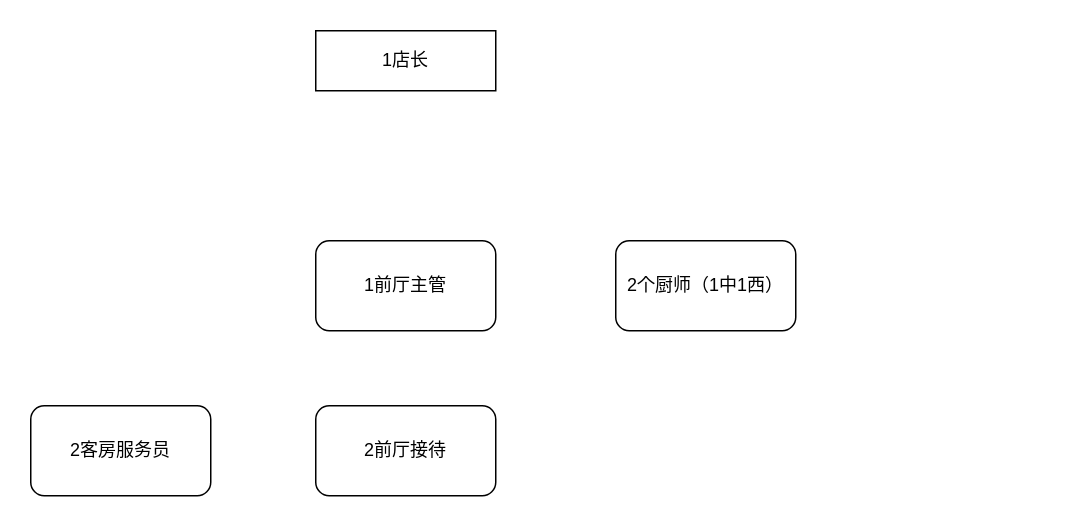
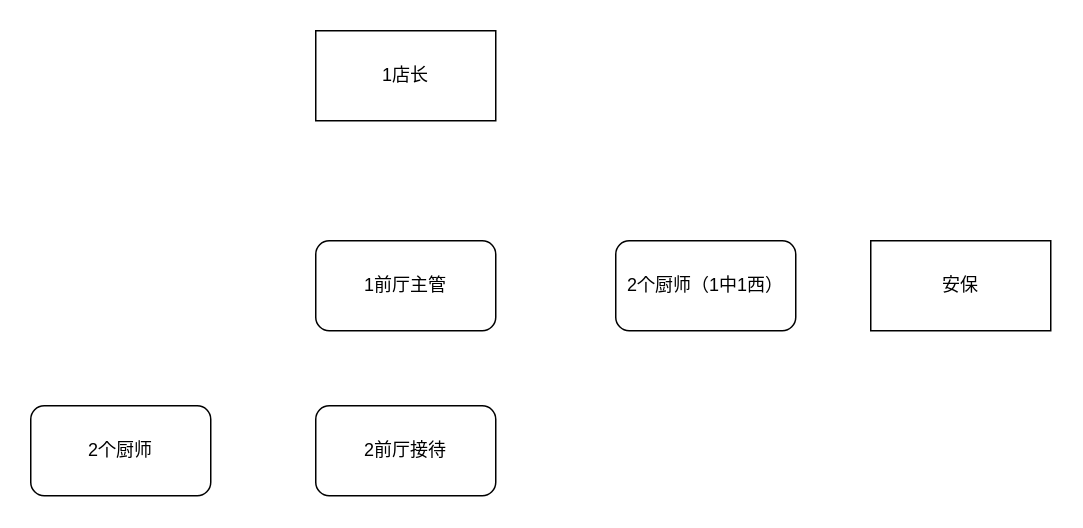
- <mxCell id="2" value="1店长" style="rounded=0;whiteSpace=wrap;html=1;" vertex="1" parent="1"><mxGeometry x="210" y="20" width="120" height="40" as="geometry" /></mxCell>
+ <mxCell id="2" value="1店长" style="rounded=0;whiteSpace=wrap;html=1;" vertex="1" parent="1"><mxGeometry x="210" y="20" width="120" height="60" as="geometry" /></mxCell>
+ <mxCell id="7" value="安保" style="rounded=0;whiteSpace=wrap;html=1;" vertex="1" parent="1"><mxGeometry x="580" y="160" width="120" height="60" as="geometry" /></mxCell>
- <mxCell id="3" value="2客房服务员" style="rounded=1;whiteSpace=wrap;html=1;" vertex="1" parent="1"><mxGeometry x="20" y="270" width="120" height="60" as="geometry" /></mxCell>
+ <mxCell id="3" value="2个厨师" style="rounded=1;whiteSpace=wrap;html=1;" vertex="1" parent="1"><mxGeometry x="20" y="270" width="120" height="60" as="geometry" /></mxCell>
